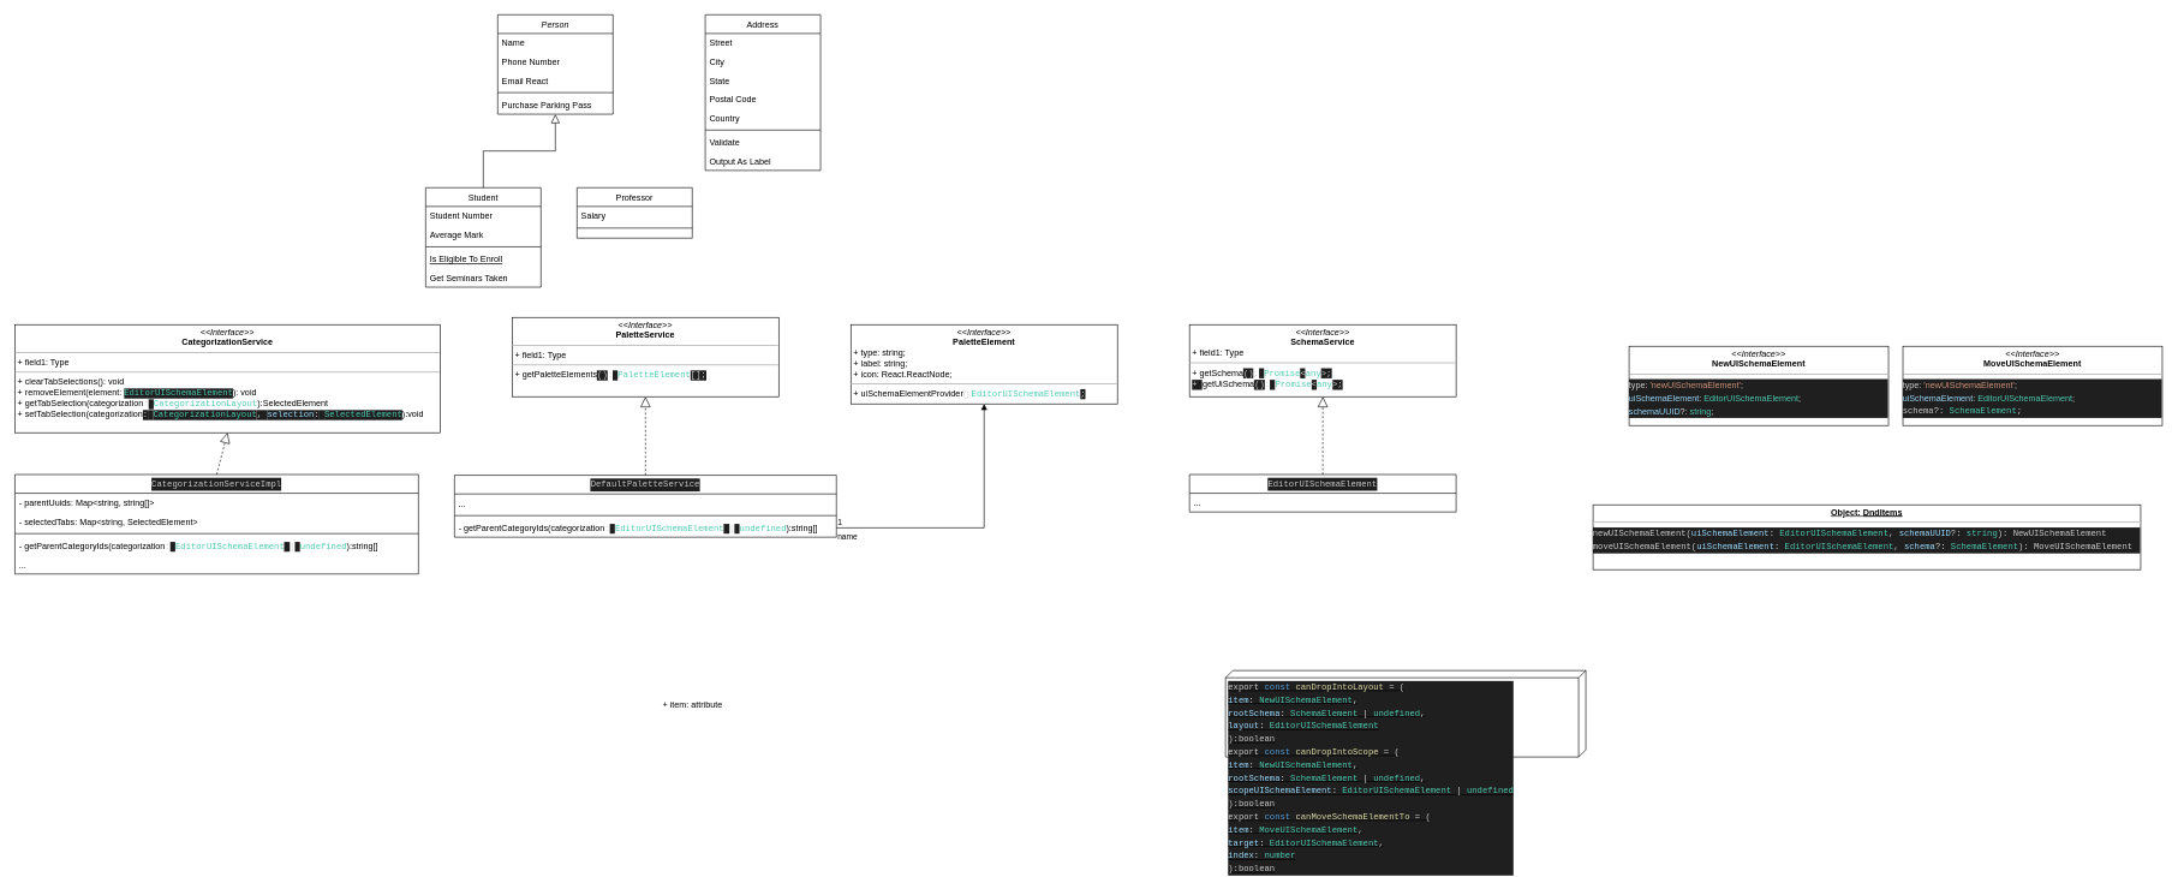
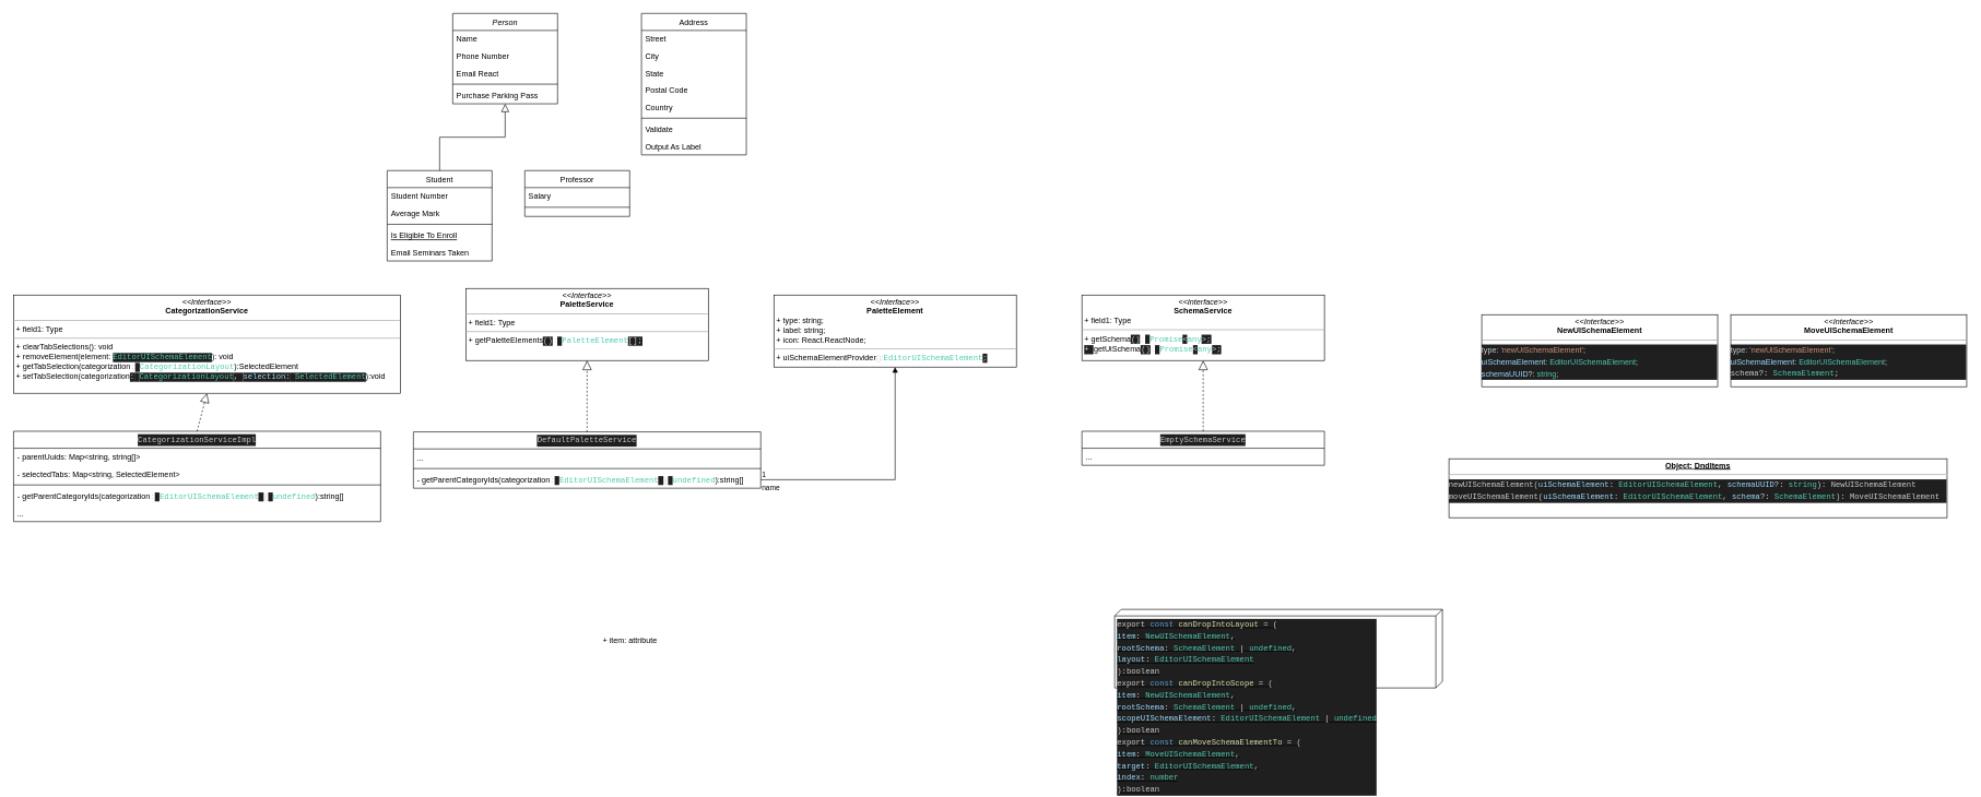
- <mxCell id="13" value="Get Seminars Taken" style="text;align=left;verticalAlign=top;spacingLeft=4;spacingRight=4;overflow=hidden;rotatable=0;points=[[0,0.5],[1,0.5]];portConstraint=eastwest;" parent="8" vertex="1"><mxGeometry y="112" width="160" height="26" as="geometry" /></mxCell>
+ <mxCell id="13" value="Email Seminars Taken" style="text;align=left;verticalAlign=top;spacingLeft=4;spacingRight=4;overflow=hidden;rotatable=0;points=[[0,0.5],[1,0.5]];portConstraint=eastwest;" parent="8" vertex="1"><mxGeometry y="112" width="160" height="26" as="geometry" /></mxCell>
- <mxCell id="45" value="&lt;div style=&quot;color: rgb(204, 204, 204); background-color: rgb(31, 31, 31); font-family: Menlo, Monaco, &amp;quot;Courier New&amp;quot;, monospace; line-height: 18px;&quot;&gt;EditorUISchemaElement&lt;/div&gt;" style="swimlane;fontStyle=0;childLayout=stackLayout;horizontal=1;startSize=26;fillColor=none;horizontalStack=0;resizeParent=1;resizeParentMax=0;resizeLast=0;collapsible=1;marginBottom=0;whiteSpace=wrap;html=1;" vertex="1" parent="1"><mxGeometry x="1650" y="658" width="370" height="52" as="geometry"><mxRectangle x="-450" y="490" width="100" height="30" as="alternateBounds" /></mxGeometry></mxCell>
+ <mxCell id="45" value="&lt;div style=&quot;color: rgb(204, 204, 204); background-color: rgb(31, 31, 31); font-family: Menlo, Monaco, &amp;quot;Courier New&amp;quot;, monospace; line-height: 18px;&quot;&gt;EmptySchemaService&lt;/div&gt;" style="swimlane;fontStyle=0;childLayout=stackLayout;horizontal=1;startSize=26;fillColor=none;horizontalStack=0;resizeParent=1;resizeParentMax=0;resizeLast=0;collapsible=1;marginBottom=0;whiteSpace=wrap;html=1;" vertex="1" parent="1"><mxGeometry x="1650" y="658" width="370" height="52" as="geometry"><mxRectangle x="-450" y="490" width="100" height="30" as="alternateBounds" /></mxGeometry></mxCell>
